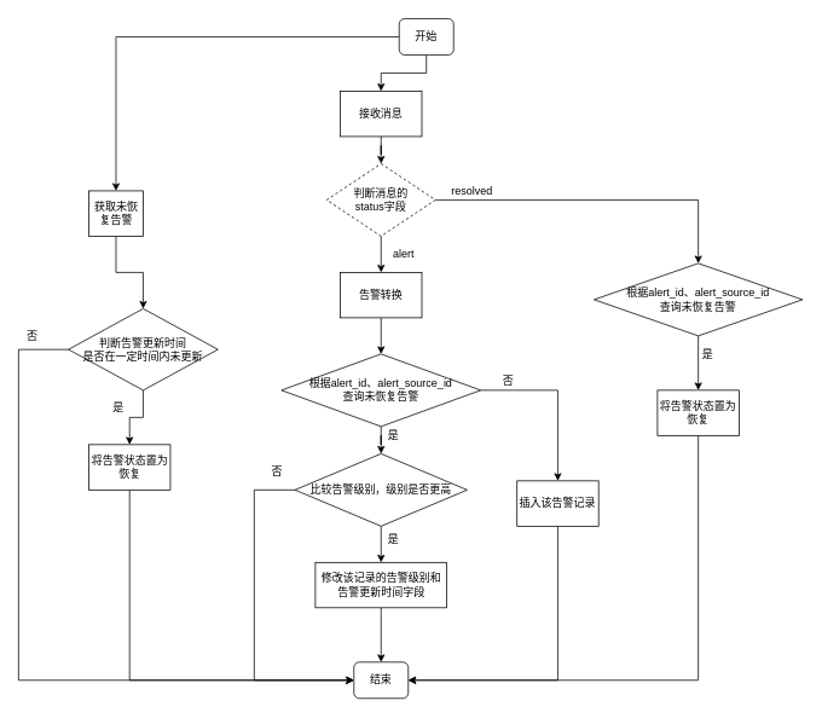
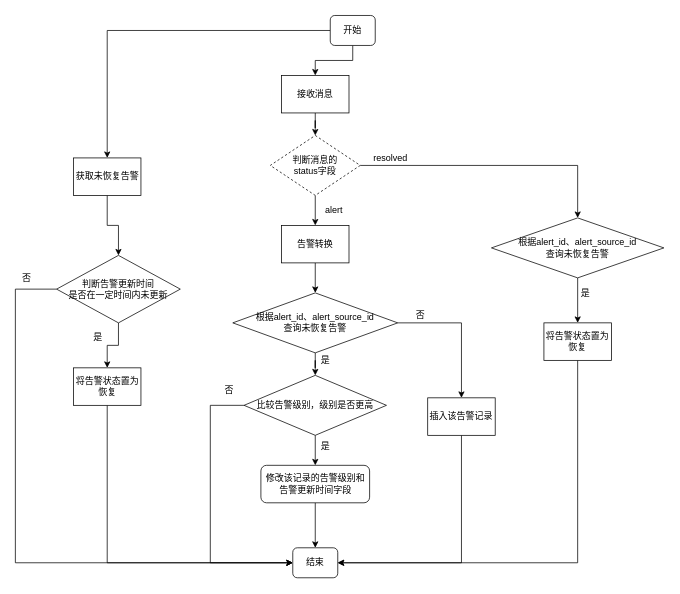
- <mxCell id="30" value="获取未恢复告警" style="rounded=0;whiteSpace=wrap;html=1;" parent="1" vertex="1"><mxGeometry x="97.5" y="210" width="60" height="50" as="geometry" /></mxCell>
+ <mxCell id="30" value="获取未恢复告警" style="rounded=0;whiteSpace=wrap;html=1;" parent="1" vertex="1"><mxGeometry x="97.5" y="210" width="90" height="50" as="geometry" /></mxCell>
- <mxCell id="14" value="修改该记录的告警级别和告警更新时间字段" style="rounded=0;whiteSpace=wrap;html=1;" parent="1" vertex="1"><mxGeometry x="347.5" y="620" width="145" height="50" as="geometry" /></mxCell>
+ <mxCell id="14" value="修改该记录的告警级别和告警更新时间字段" style="whiteSpace=wrap;html=1;rounded=1;" parent="1" vertex="1"><mxGeometry x="347.5" y="620" width="145" height="50" as="geometry" /></mxCell>
